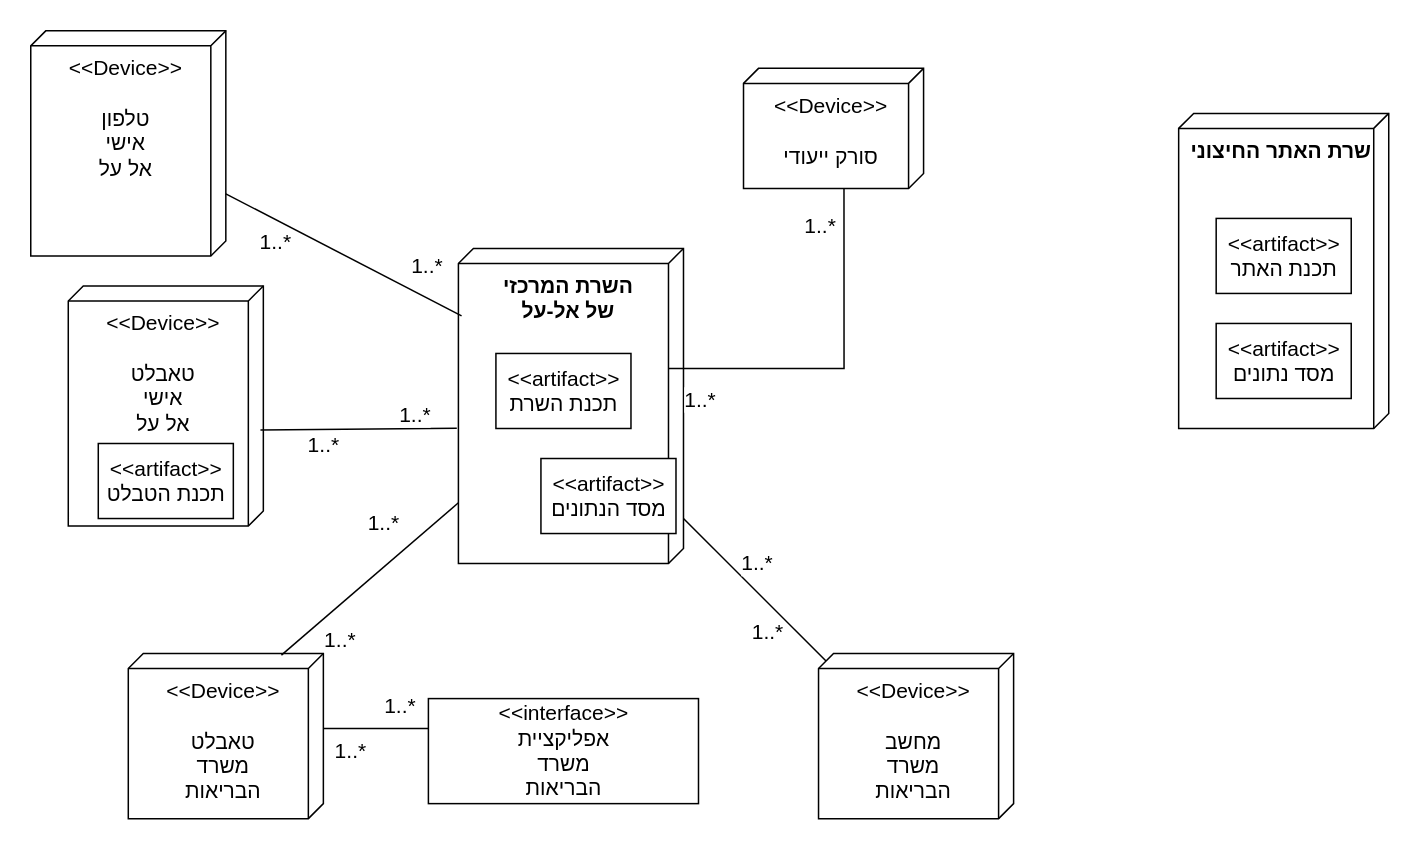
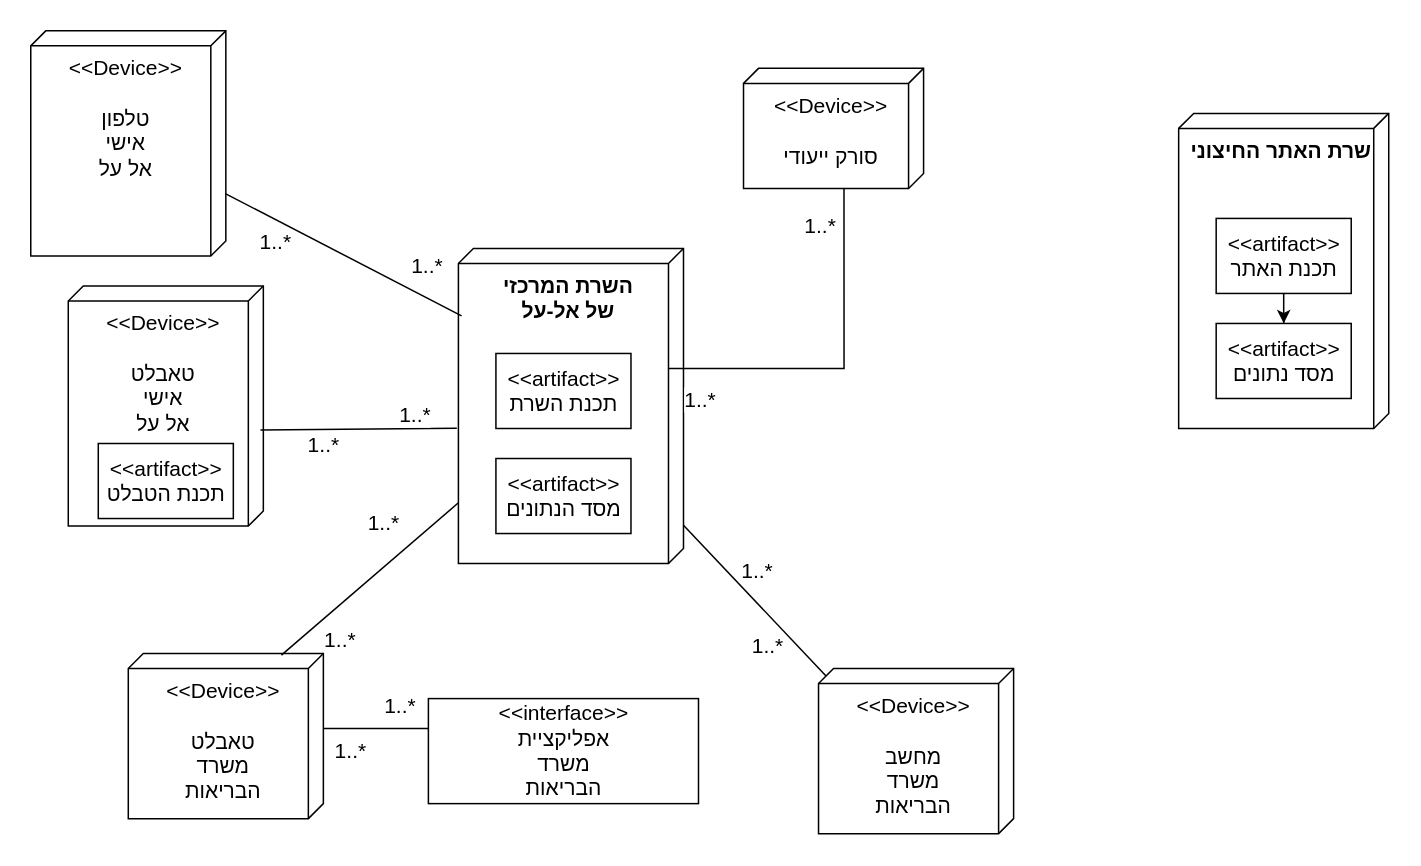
+ <mxCell id="31" value="" style="edgeStyle=orthogonalEdgeStyle;rounded=0;orthogonalLoop=1;jettySize=auto;html=1;fontSize=14;" edge="1" parent="1" source="32" target="33"><mxGeometry relative="1" as="geometry" /></mxCell>
- <mxCell id="8" value="&lt;div&gt;&amp;lt;&amp;lt;artifact&amp;gt;&amp;gt;&lt;/div&gt;&lt;div&gt;מסד הנתונים&lt;br&gt;&lt;/div&gt;" style="text;html=1;align=center;verticalAlign=middle;dashed=0;fillColor=#ffffff;strokeColor=#000000;fontSize=14;" vertex="1" parent="1"><mxGeometry x="360" y="305" width="90" height="50" as="geometry" /></mxCell>
+ <mxCell id="8" value="&lt;div&gt;&amp;lt;&amp;lt;artifact&amp;gt;&amp;gt;&lt;/div&gt;&lt;div&gt;מסד הנתונים&lt;br&gt;&lt;/div&gt;" style="text;html=1;align=center;verticalAlign=middle;dashed=0;fillColor=#ffffff;strokeColor=#000000;fontSize=14;" vertex="1" parent="1"><mxGeometry x="330" y="305" width="90" height="50" as="geometry" /></mxCell>
- <mxCell id="9" value="&lt;div align=&quot;center&quot;&gt;&amp;lt;&amp;lt;Device&amp;gt;&amp;gt;&lt;/div&gt;&lt;div align=&quot;center&quot;&gt;&lt;br&gt;&lt;/div&gt;&lt;div align=&quot;center&quot;&gt;מחשב &lt;br&gt;משרד &lt;br&gt;הבריאות &lt;br&gt;&lt;/div&gt;" style="verticalAlign=top;align=center;shape=cube;size=10;direction=south;fontStyle=0;html=1;boundedLbl=1;spacingLeft=5;fontSize=14;" vertex="1" parent="1"><mxGeometry x="545" y="435" width="130" height="110" as="geometry" /></mxCell>
+ <mxCell id="9" value="&lt;div align=&quot;center&quot;&gt;&amp;lt;&amp;lt;Device&amp;gt;&amp;gt;&lt;/div&gt;&lt;div align=&quot;center&quot;&gt;&lt;br&gt;&lt;/div&gt;&lt;div align=&quot;center&quot;&gt;מחשב &lt;br&gt;משרד &lt;br&gt;הבריאות &lt;br&gt;&lt;/div&gt;" style="verticalAlign=top;align=center;shape=cube;size=10;direction=south;fontStyle=0;html=1;boundedLbl=1;spacingLeft=5;fontSize=14;" vertex="1" parent="1"><mxGeometry x="545" y="445" width="130" height="110" as="geometry" /></mxCell>
